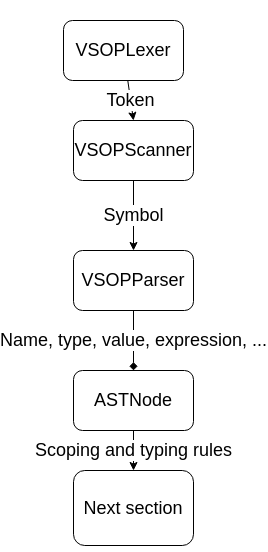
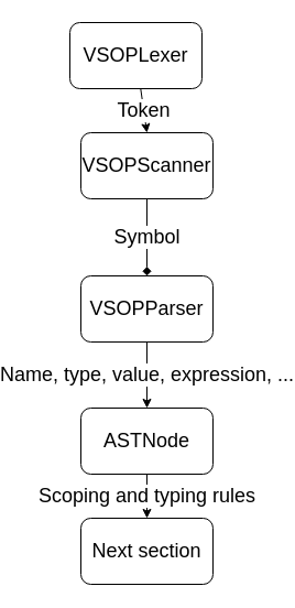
- <mxCell id="8" value="&lt;font style=&quot;font-size: 18px&quot;&gt;Symbol&lt;/font&gt;" style="endArrow=classic;html=1;exitX=0.5;exitY=1;exitDx=0;exitDy=0;entryX=0.5;entryY=0;entryDx=0;entryDy=0;" edge="1" parent="1" source="3" target="4"><mxGeometry width="50" height="50" relative="1" as="geometry"><mxPoint x="60" y="240" as="sourcePoint" /><mxPoint x="110" y="190" as="targetPoint" /></mxGeometry></mxCell>
+ <mxCell id="8" value="&lt;font style=&quot;font-size: 18px&quot;&gt;Symbol&lt;/font&gt;" style="endArrow=diamond;html=1;exitX=0.5;exitY=1;exitDx=0;exitDy=0;entryX=0.5;entryY=0;entryDx=0;entryDy=0;" edge="1" parent="1" source="3" target="4"><mxGeometry width="50" height="50" relative="1" as="geometry"><mxPoint x="60" y="240" as="sourcePoint" /><mxPoint x="110" y="190" as="targetPoint" /></mxGeometry></mxCell>
- <mxCell id="9" value="&lt;font style=&quot;font-size: 18px&quot;&gt;Name, type, value, expression, ...&lt;br&gt;&lt;/font&gt;" style="endArrow=diamond;html=1;exitX=0.5;exitY=1;exitDx=0;exitDy=0;" edge="1" parent="1" source="4" target="5"><mxGeometry width="50" height="50" relative="1" as="geometry"><mxPoint x="80" y="370" as="sourcePoint" /><mxPoint x="130" y="320" as="targetPoint" /></mxGeometry></mxCell>
+ <mxCell id="9" value="&lt;font style=&quot;font-size: 18px&quot;&gt;Name, type, value, expression, ...&lt;br&gt;&lt;/font&gt;" style="endArrow=classic;html=1;exitX=0.5;exitY=1;exitDx=0;exitDy=0;" edge="1" parent="1" source="4" target="5"><mxGeometry width="50" height="50" relative="1" as="geometry"><mxPoint x="80" y="370" as="sourcePoint" /><mxPoint x="130" y="320" as="targetPoint" /></mxGeometry></mxCell>
- <mxCell id="6" value="&lt;font style=&quot;font-size: 18px&quot;&gt;Next section&lt;br&gt;&lt;/font&gt;" style="rounded=1;whiteSpace=wrap;html=1;" vertex="1" parent="1"><mxGeometry x="30" y="470" width="120" height="75" as="geometry" /></mxCell>
+ <mxCell id="6" value="&lt;font style=&quot;font-size: 18px&quot;&gt;Next section&lt;br&gt;&lt;/font&gt;" style="rounded=1;whiteSpace=wrap;html=1;" vertex="1" parent="1"><mxGeometry x="30" y="470" width="120" height="60" as="geometry" /></mxCell>
